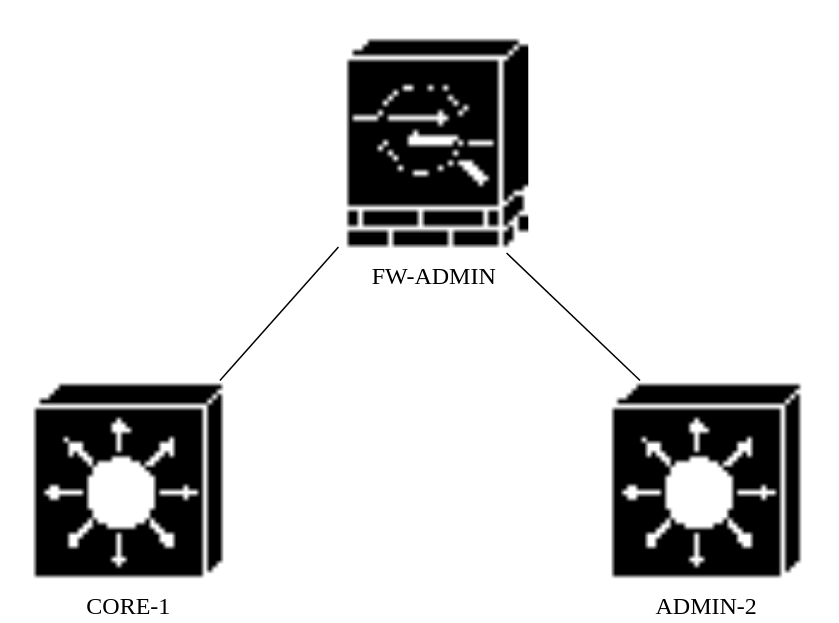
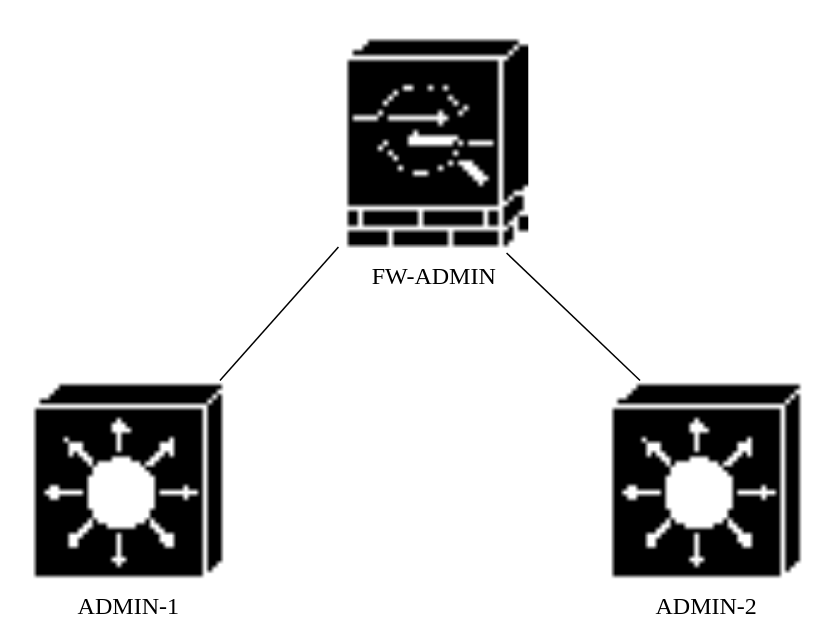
- <mxCell id="5" value="&lt;font style=&quot;font-size:16px;font-family:Calibri;color:#000000;direction:ltr;letter-spacing:0px;line-height:120%;opacity:1&quot;&gt;CORE-1&lt;br/&gt;&lt;/font&gt;" style="text;vsdxID=2;fillColor=none;gradientColor=none;aspect=fixed;strokeColor=none;labelBackgroundColor=none;rounded=0;html=1;whiteSpace=wrap;verticalAlign=top;align=center;;html=1;" parent="4" vertex="1"><mxGeometry y="134" width="131.24" as="geometry" /></mxCell>
+ <mxCell id="5" value="&lt;font style=&quot;font-size:16px;font-family:Calibri;color:#000000;direction:ltr;letter-spacing:0px;line-height:120%;opacity:1&quot;&gt;ADMIN-1&lt;br/&gt;&lt;/font&gt;" style="text;vsdxID=2;fillColor=none;gradientColor=none;aspect=fixed;strokeColor=none;labelBackgroundColor=none;rounded=0;html=1;whiteSpace=wrap;verticalAlign=top;align=center;;html=1;" parent="4" vertex="1"><mxGeometry y="134" width="131.24" as="geometry" /></mxCell>
